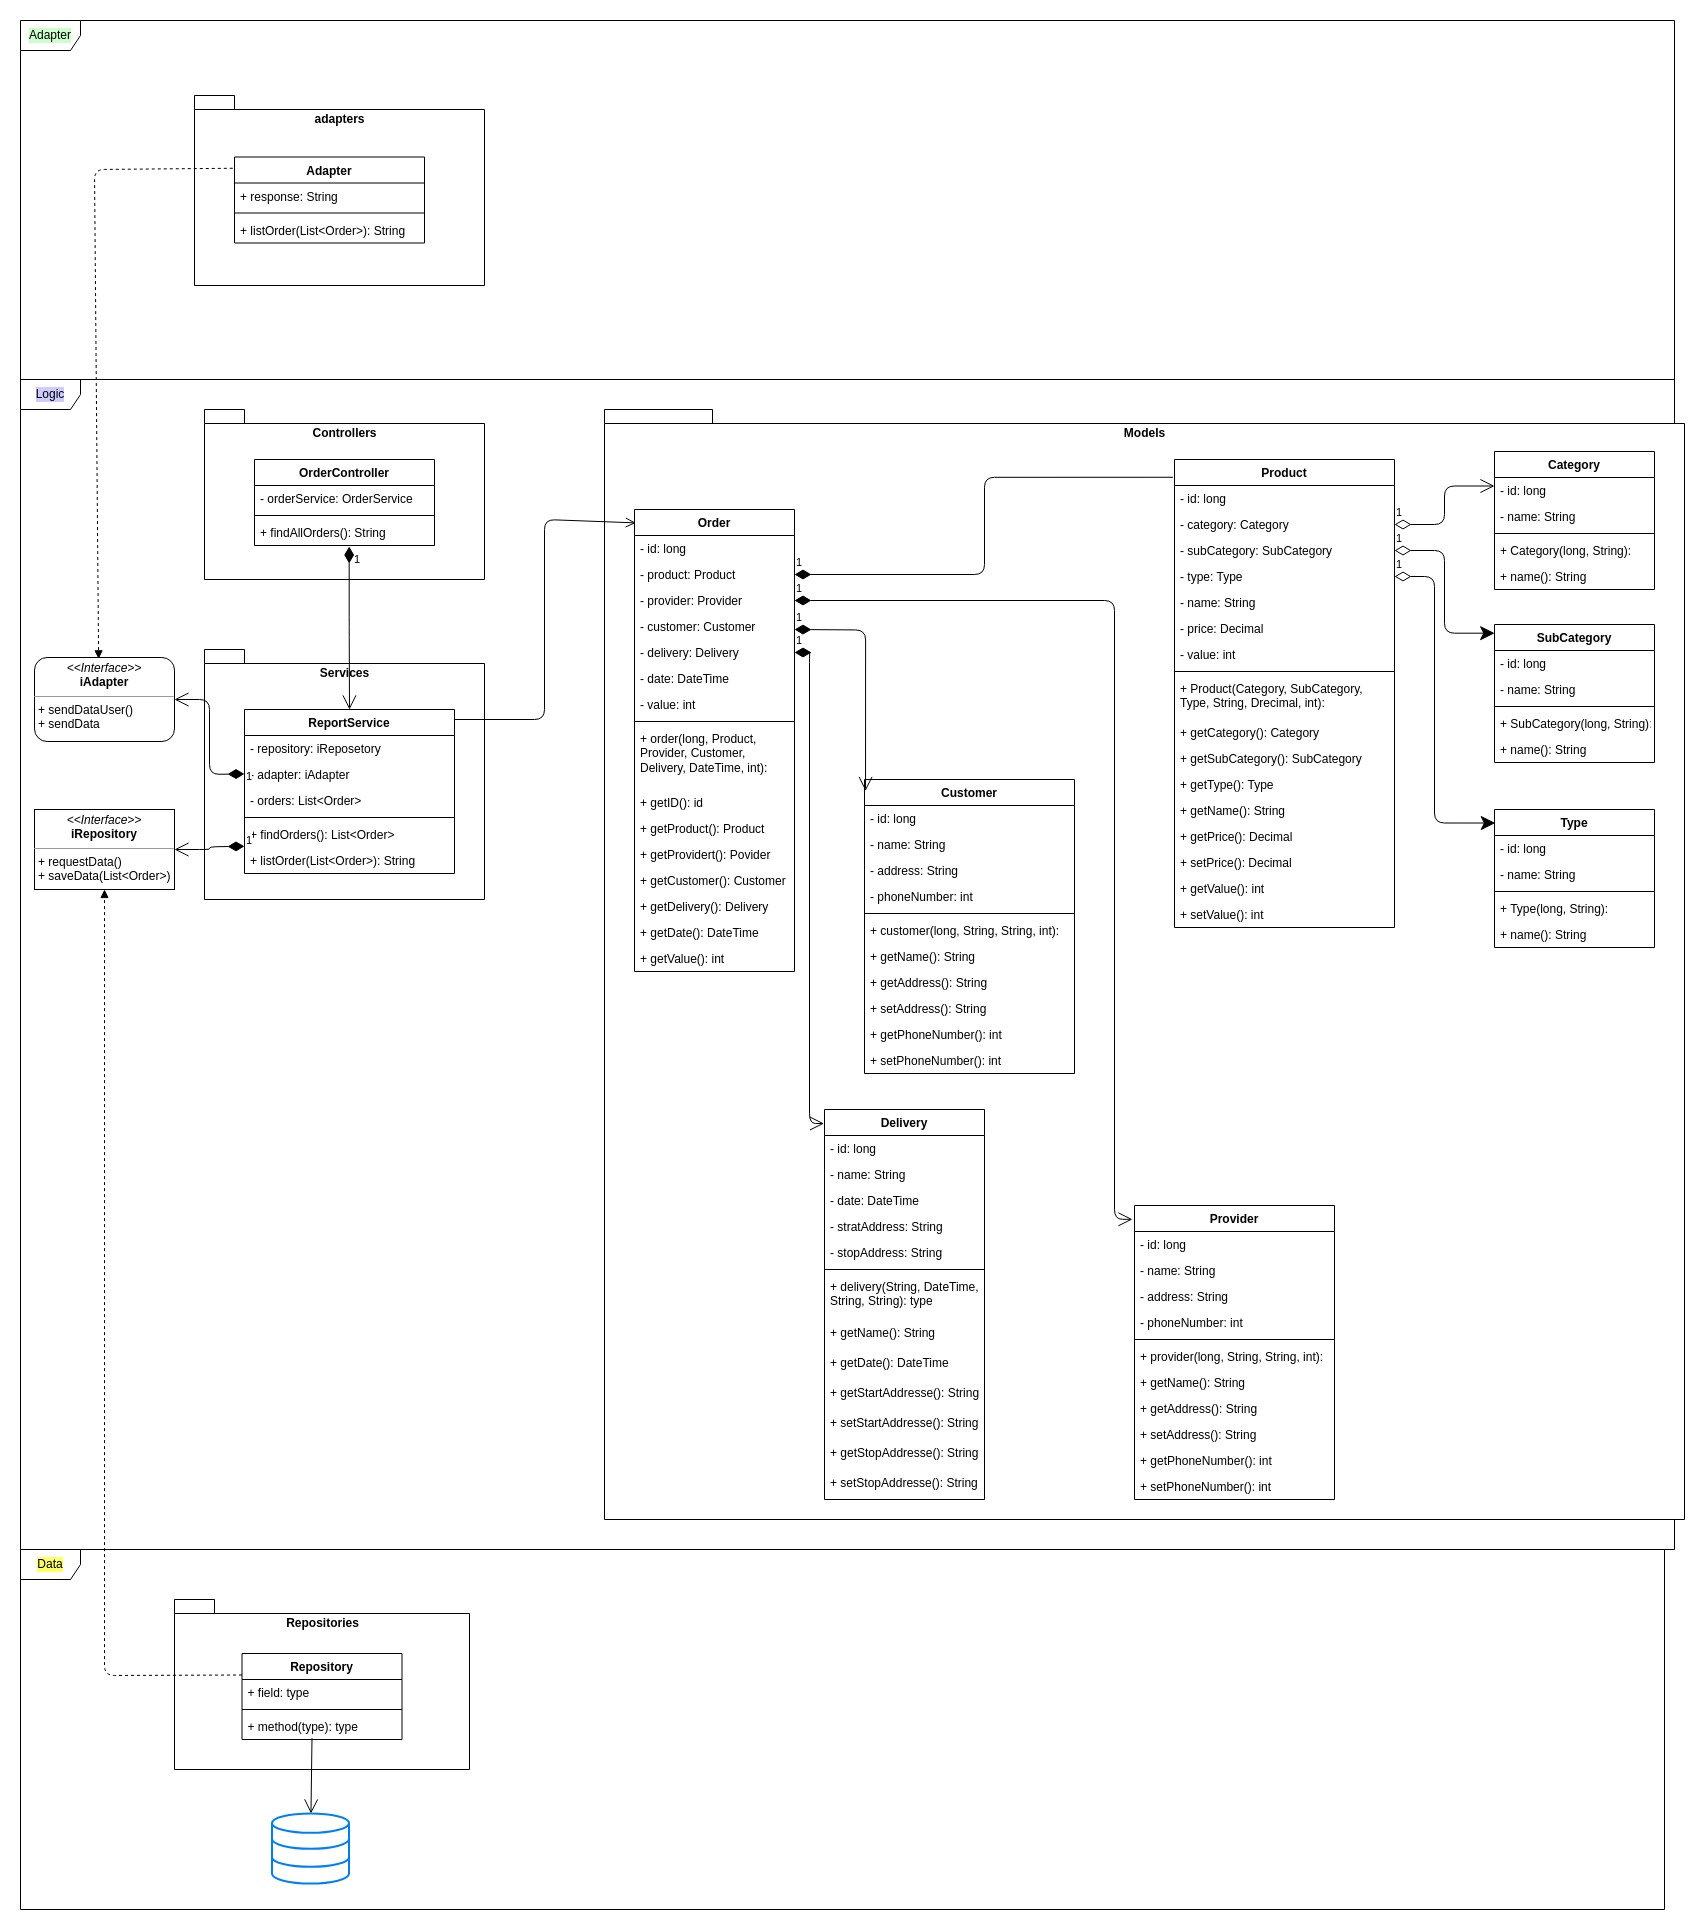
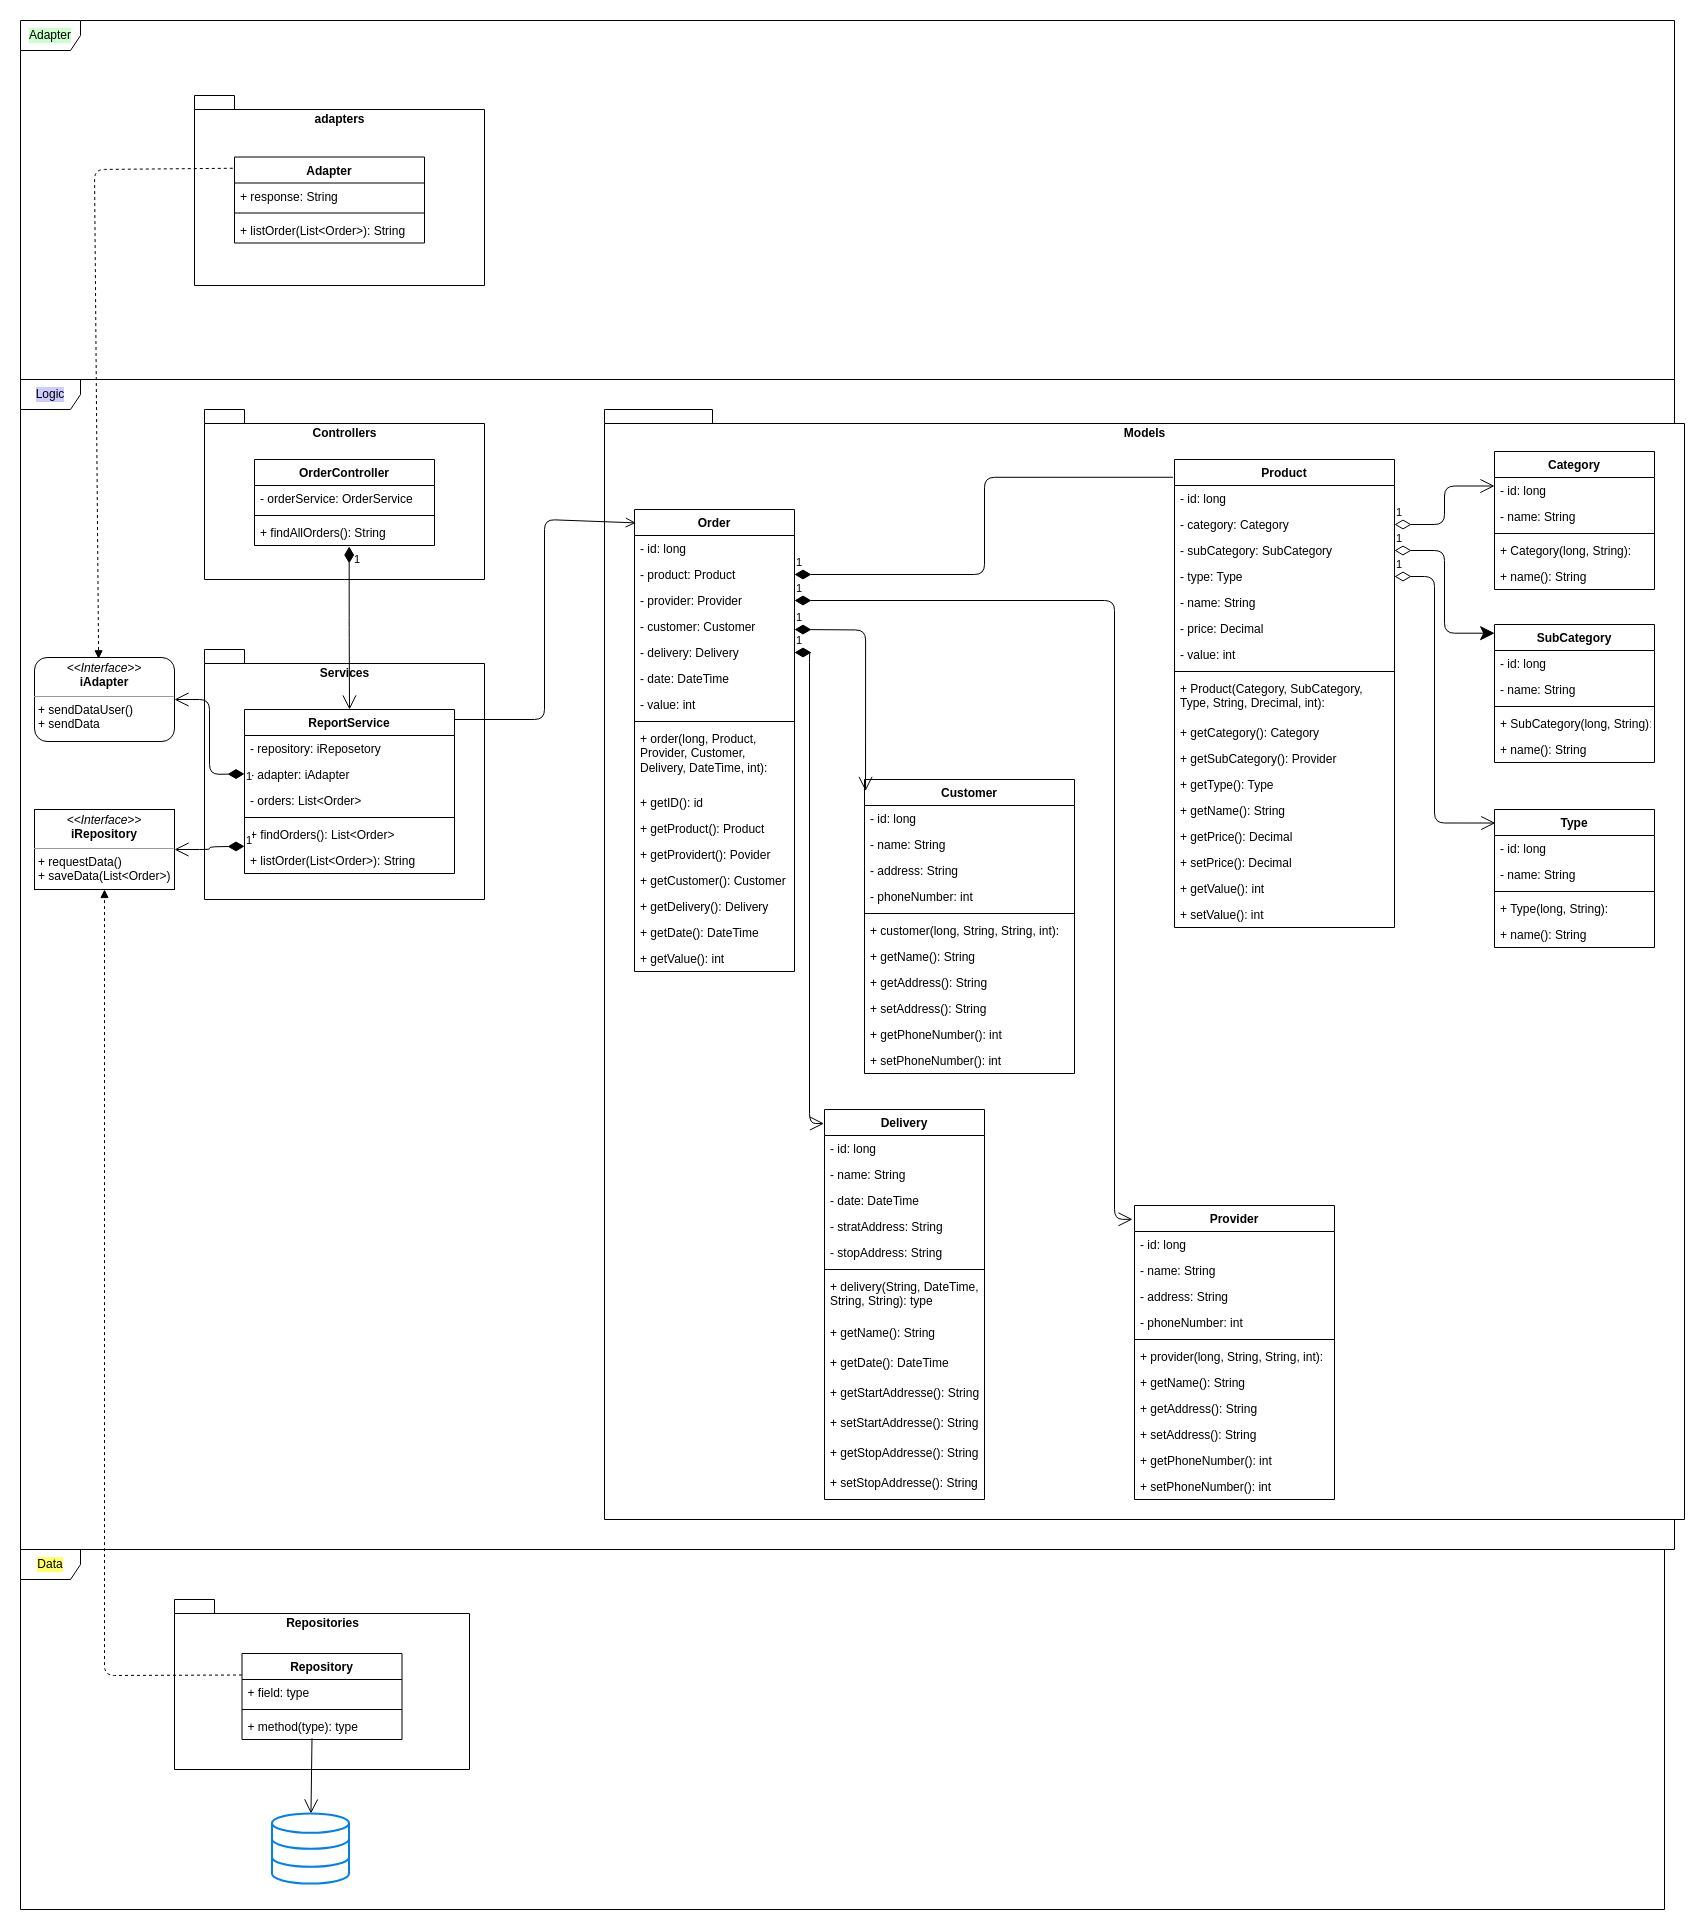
- <mxCell id="81" value="+ getSubCategory(): SubCategory" style="text;strokeColor=none;fillColor=none;align=left;verticalAlign=top;spacingLeft=4;spacingRight=4;overflow=hidden;rotatable=0;points=[[0,0.5],[1,0.5]];portConstraint=eastwest;" vertex="1" parent="70"><mxGeometry y="286" width="220" height="26" as="geometry" /></mxCell>
+ <mxCell id="81" value="+ getSubCategory(): Provider" style="text;strokeColor=none;fillColor=none;align=left;verticalAlign=top;spacingLeft=4;spacingRight=4;overflow=hidden;rotatable=0;points=[[0,0.5],[1,0.5]];portConstraint=eastwest;" vertex="1" parent="70"><mxGeometry y="286" width="220" height="26" as="geometry" /></mxCell>
- <mxCell id="136" value="1" style="endArrow=classic;html=1;endSize=12;startArrow=diamondThin;startSize=14;startFill=0;edgeStyle=orthogonalEdgeStyle;align=left;verticalAlign=bottom;exitX=1;exitY=0.5;exitDx=0;exitDy=0;entryX=0.005;entryY=0.098;entryDx=0;entryDy=0;entryPerimeter=0;" edge="1" parent="1" source="74" target="129"><mxGeometry x="-1" y="3" relative="1" as="geometry"><mxPoint x="1404" y="560" as="sourcePoint" /><mxPoint x="1504.16" y="642.694" as="targetPoint" /><Array as="points"><mxPoint x="1434" y="576" /><mxPoint x="1434" y="823" /></Array></mxGeometry></mxCell>
+ <mxCell id="136" value="1" style="endArrow=open;html=1;endSize=12;startArrow=diamondThin;startSize=14;startFill=0;edgeStyle=orthogonalEdgeStyle;align=left;verticalAlign=bottom;exitX=1;exitY=0.5;exitDx=0;exitDy=0;entryX=0.005;entryY=0.098;entryDx=0;entryDy=0;entryPerimeter=0;" edge="1" parent="1" source="74" target="129"><mxGeometry x="-1" y="3" relative="1" as="geometry"><mxPoint x="1404" y="560" as="sourcePoint" /><mxPoint x="1504.16" y="642.694" as="targetPoint" /><Array as="points"><mxPoint x="1434" y="576" /><mxPoint x="1434" y="823" /></Array></mxGeometry></mxCell>
